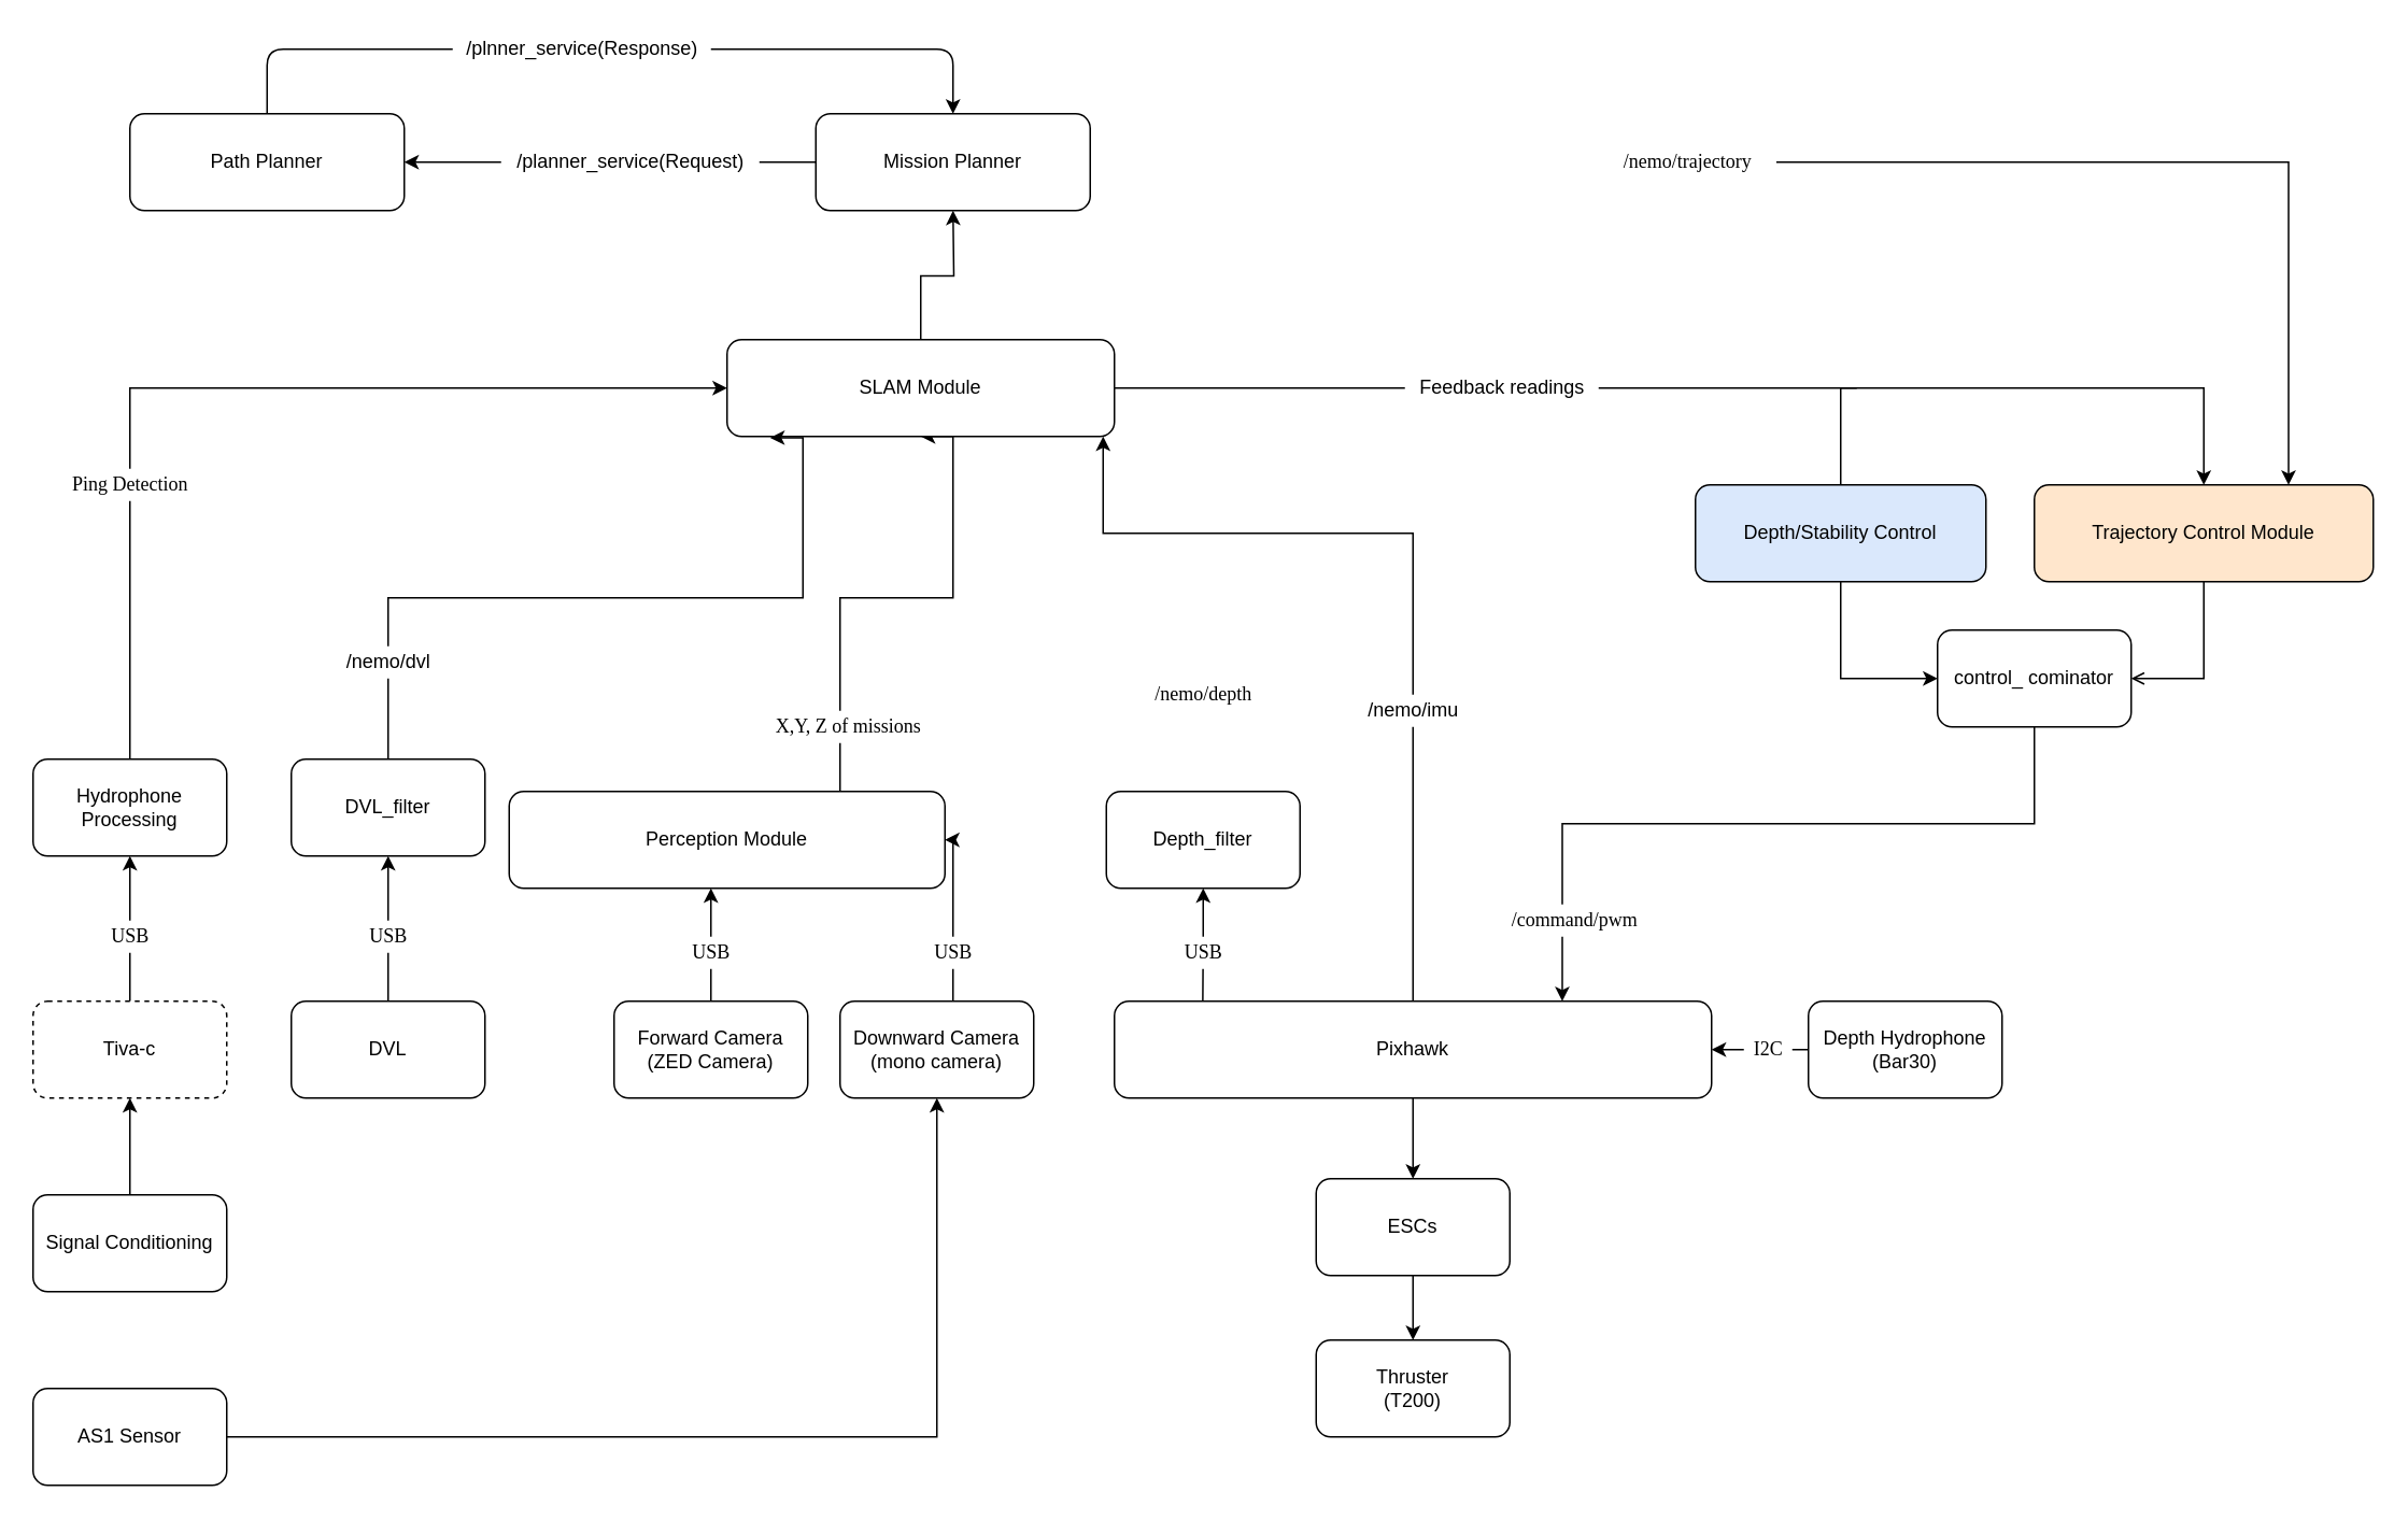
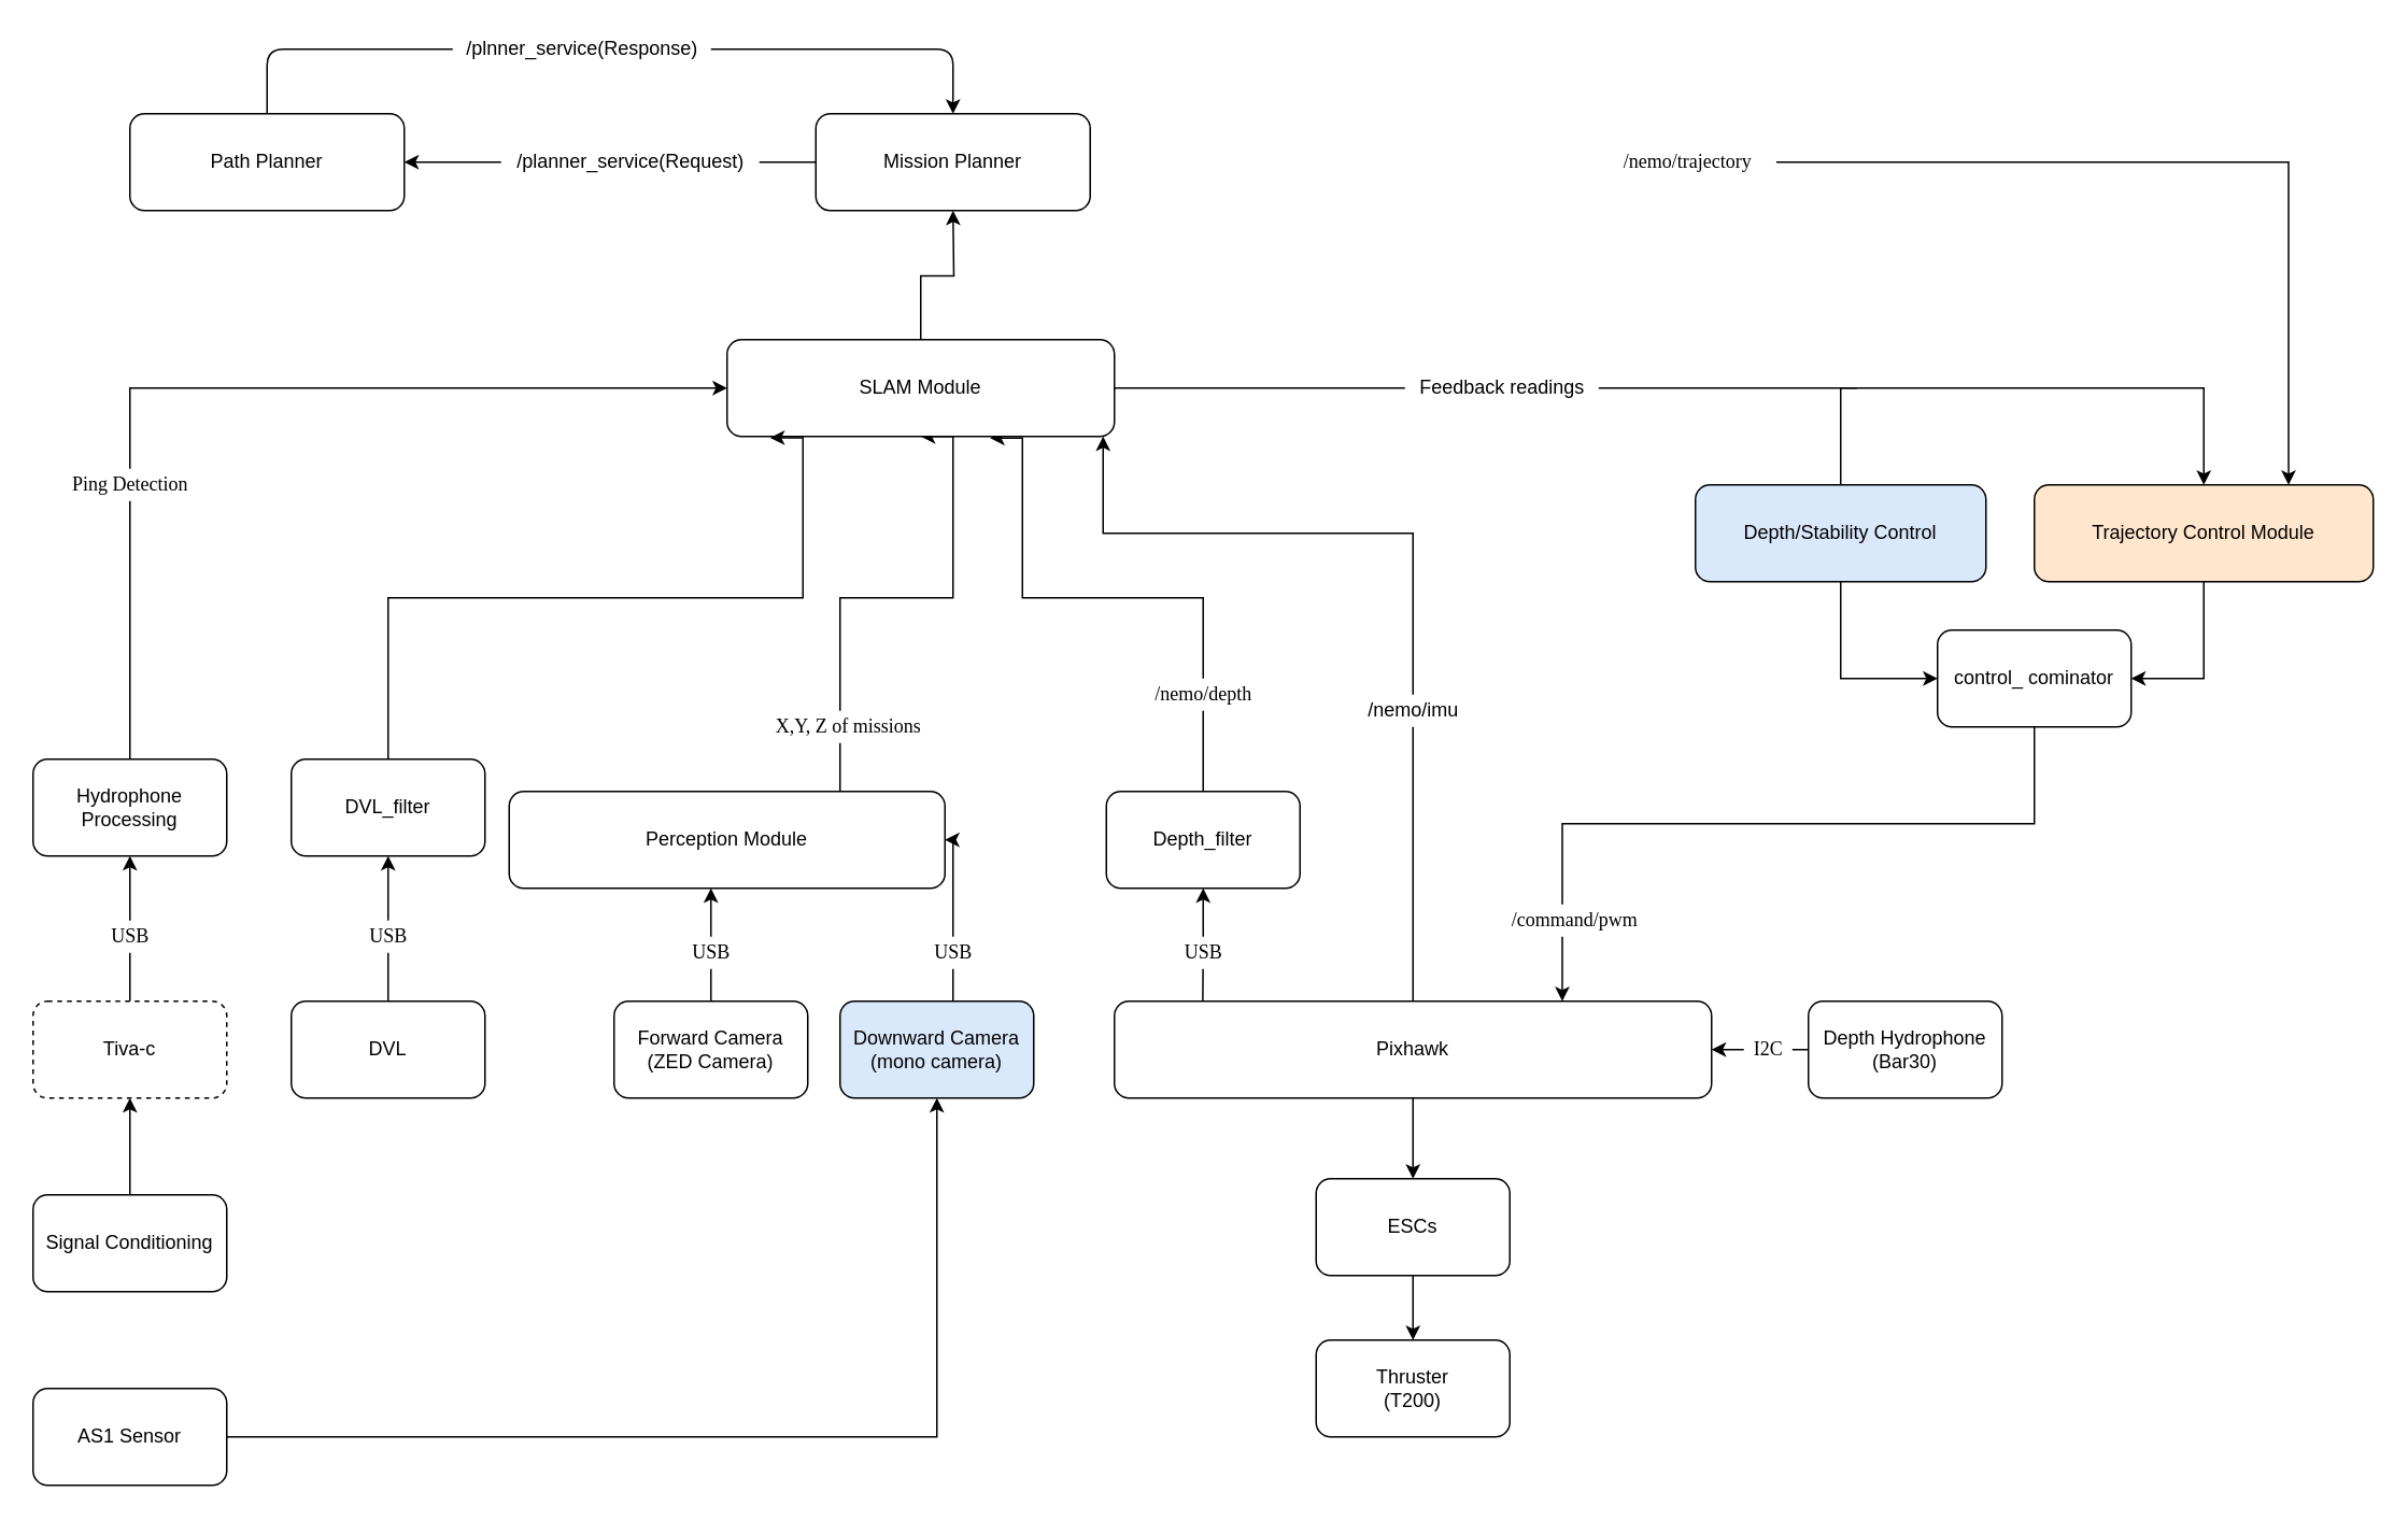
+ <mxCell id="21" style="edgeStyle=orthogonalEdgeStyle;rounded=0;orthogonalLoop=1;jettySize=auto;html=1;exitX=0.5;exitY=0;exitDx=0;exitDy=0;entryX=0.679;entryY=1.017;entryDx=0;entryDy=0;entryPerimeter=0;endArrow=classic;endFill=1;" edge="1" parent="1" source="22" target="27"><mxGeometry relative="1" as="geometry"><Array as="points"><mxPoint x="745" y="370" /><mxPoint x="633" y="370" /></Array></mxGeometry></mxCell>
- <mxCell id="59" value="/nemo/dvl" style="text;html=1;align=center;verticalAlign=middle;resizable=0;points=[];autosize=1;fontColor=#000000;fillColor=#ffffff;" parent="1" vertex="1"><mxGeometry x="205" y="400" width="70" height="20" as="geometry" /></mxCell>
- <mxCell id="46" style="edgeStyle=orthogonalEdgeStyle;rounded=0;orthogonalLoop=1;jettySize=auto;html=1;exitX=0.5;exitY=1;exitDx=0;exitDy=0;entryX=1;entryY=0.5;entryDx=0;entryDy=0;endArrow=open;endFill=1;fontColor=#000000;" parent="1" source="47" target="51" edge="1"><mxGeometry relative="1" as="geometry" /></mxCell>
+ <mxCell id="46" style="edgeStyle=orthogonalEdgeStyle;rounded=0;orthogonalLoop=1;jettySize=auto;html=1;exitX=0.5;exitY=1;exitDx=0;exitDy=0;entryX=1;entryY=0.5;entryDx=0;entryDy=0;endArrow=classic;endFill=1;fontColor=#000000;" parent="1" source="47" target="51" edge="1"><mxGeometry relative="1" as="geometry" /></mxCell>
- <mxCell id="18" value="Downward Camera&lt;br&gt;(mono camera)" style="rounded=1;whiteSpace=wrap;html=1;" parent="1" vertex="1"><mxGeometry x="520" y="620" width="120" height="60" as="geometry" /></mxCell>
+ <mxCell id="18" value="Downward Camera&lt;br&gt;(mono camera)" style="rounded=1;whiteSpace=wrap;html=1;fillColor=#dae8fc;" parent="1" vertex="1"><mxGeometry x="520" y="620" width="120" height="60" as="geometry" /></mxCell>
